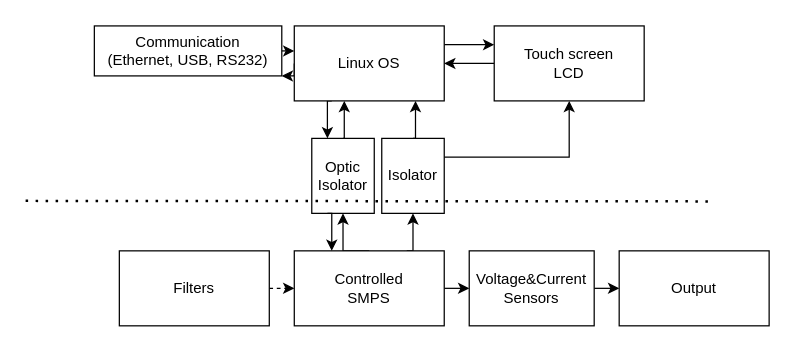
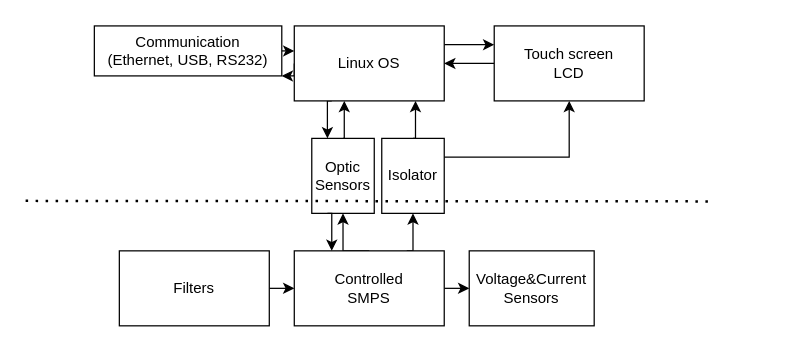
- <mxCell id="15" value="Optic&lt;br&gt;Isolator" style="rounded=0;whiteSpace=wrap;html=1;fillColor=none;" vertex="1" parent="1"><mxGeometry x="249" y="110" width="50" height="60" as="geometry" /></mxCell>
+ <mxCell id="15" value="Optic&lt;br&gt;Sensors" style="rounded=0;whiteSpace=wrap;html=1;fillColor=none;" vertex="1" parent="1"><mxGeometry x="249" y="110" width="50" height="60" as="geometry" /></mxCell>
- <mxCell id="16" style="edgeStyle=orthogonalEdgeStyle;rounded=0;orthogonalLoop=1;jettySize=auto;html=1;exitX=1;exitY=0.5;exitDx=0;exitDy=0;entryX=0;entryY=0.5;entryDx=0;entryDy=0;dashed=1;" edge="1" parent="1" source="17" target="12"><mxGeometry relative="1" as="geometry" /></mxCell>
+ <mxCell id="16" style="edgeStyle=orthogonalEdgeStyle;rounded=0;orthogonalLoop=1;jettySize=auto;html=1;exitX=1;exitY=0.5;exitDx=0;exitDy=0;entryX=0;entryY=0.5;entryDx=0;entryDy=0;" edge="1" parent="1" source="17" target="12"><mxGeometry relative="1" as="geometry" /></mxCell>
- <mxCell id="21" style="edgeStyle=orthogonalEdgeStyle;rounded=0;orthogonalLoop=1;jettySize=auto;html=1;exitX=1;exitY=0.5;exitDx=0;exitDy=0;entryX=0;entryY=0.5;entryDx=0;entryDy=0;" edge="1" parent="1" source="22" target="23"><mxGeometry relative="1" as="geometry" /></mxCell>
- <mxCell id="23" value="Output" style="rounded=0;whiteSpace=wrap;html=1;" vertex="1" parent="1"><mxGeometry x="495" y="200" width="120" height="60" as="geometry" /></mxCell>
